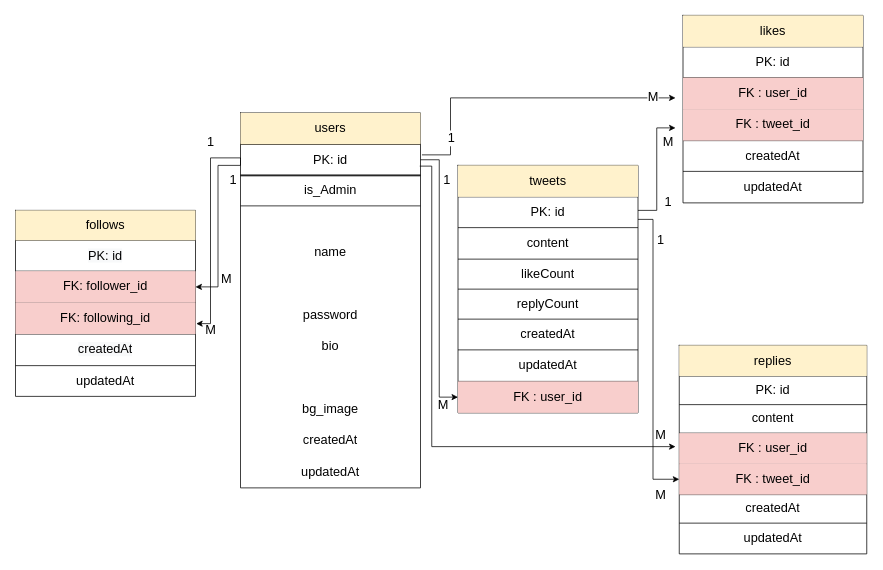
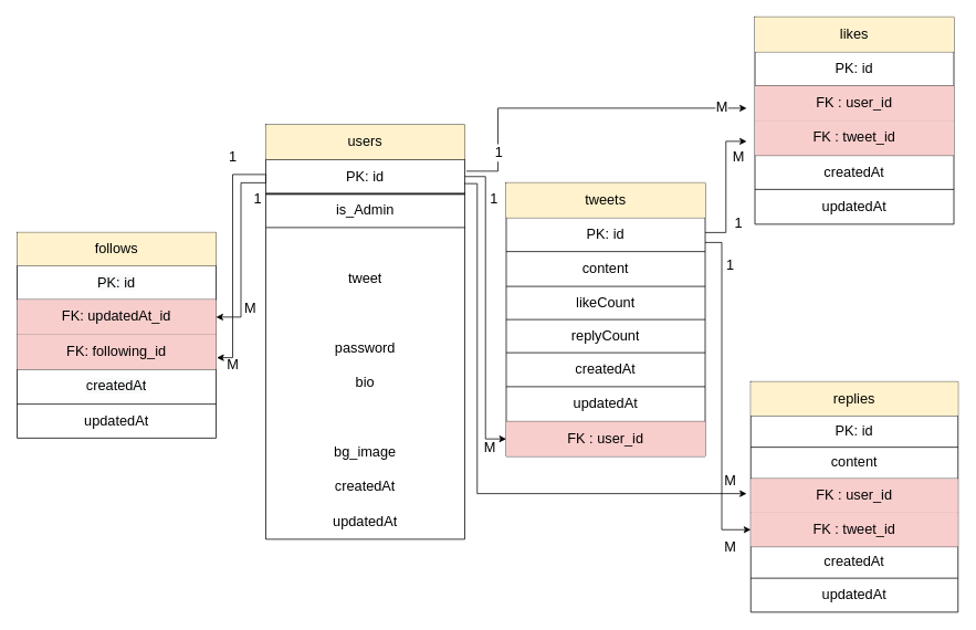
- <mxCell id="24" value="name" style="shape=partialRectangle;html=1;whiteSpace=wrap;connectable=0;overflow=hidden;fillColor=none;top=0;left=0;bottom=0;right=0;fontSize=17;" vertex="1" parent="23"><mxGeometry width="240" height="42" as="geometry" /></mxCell>
+ <mxCell id="24" value="tweet" style="shape=partialRectangle;html=1;whiteSpace=wrap;connectable=0;overflow=hidden;fillColor=none;top=0;left=0;bottom=0;right=0;fontSize=17;" vertex="1" parent="23"><mxGeometry width="240" height="42" as="geometry" /></mxCell>
- <mxCell id="8" value="FK: follower_id" style="shape=partialRectangle;html=1;whiteSpace=wrap;connectable=0;overflow=hidden;fillColor=#f8cecc;top=0;left=0;bottom=0;right=0;fontSize=17;strokeColor=#b85450;" vertex="1" parent="7"><mxGeometry width="240" height="42" as="geometry" /></mxCell>
+ <mxCell id="8" value="FK: updatedAt_id" style="shape=partialRectangle;html=1;whiteSpace=wrap;connectable=0;overflow=hidden;fillColor=#f8cecc;top=0;left=0;bottom=0;right=0;fontSize=17;strokeColor=#b85450;" vertex="1" parent="7"><mxGeometry width="240" height="42" as="geometry" /></mxCell>
